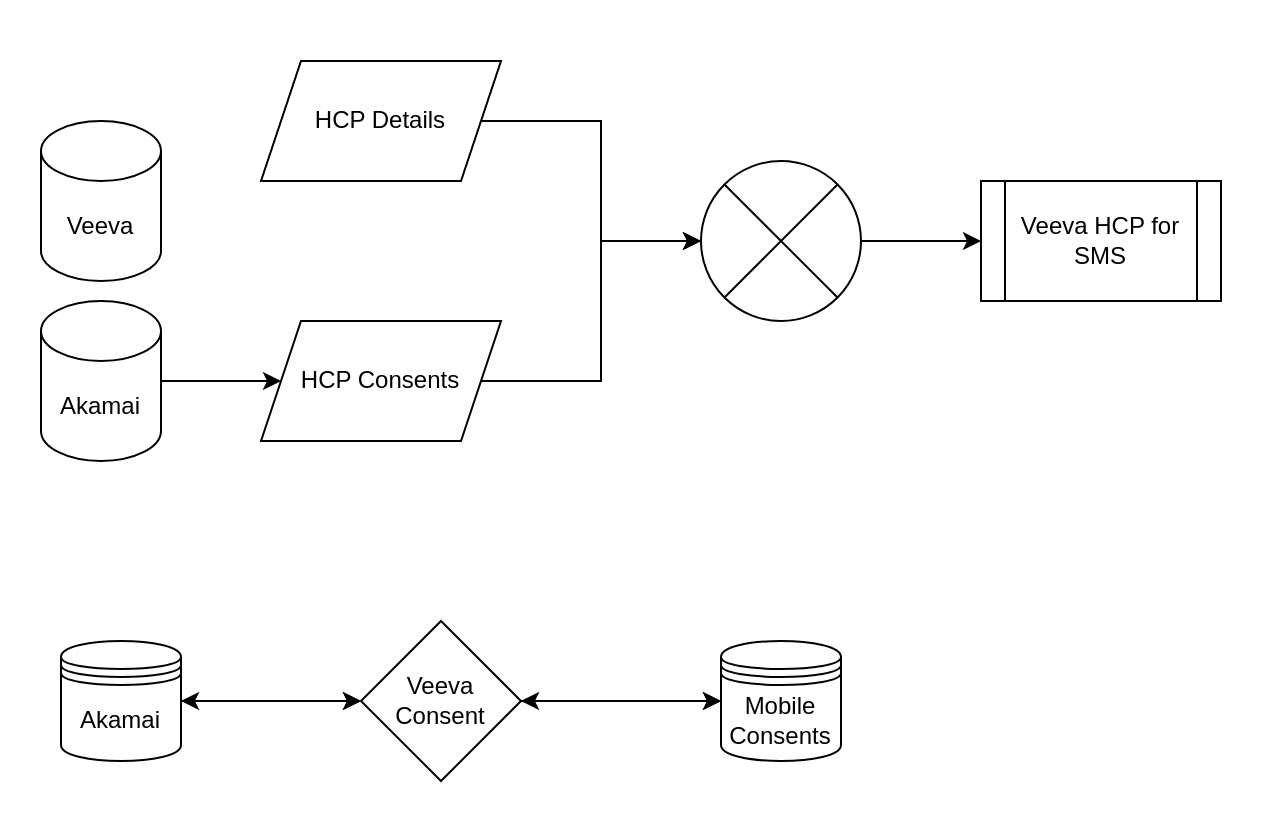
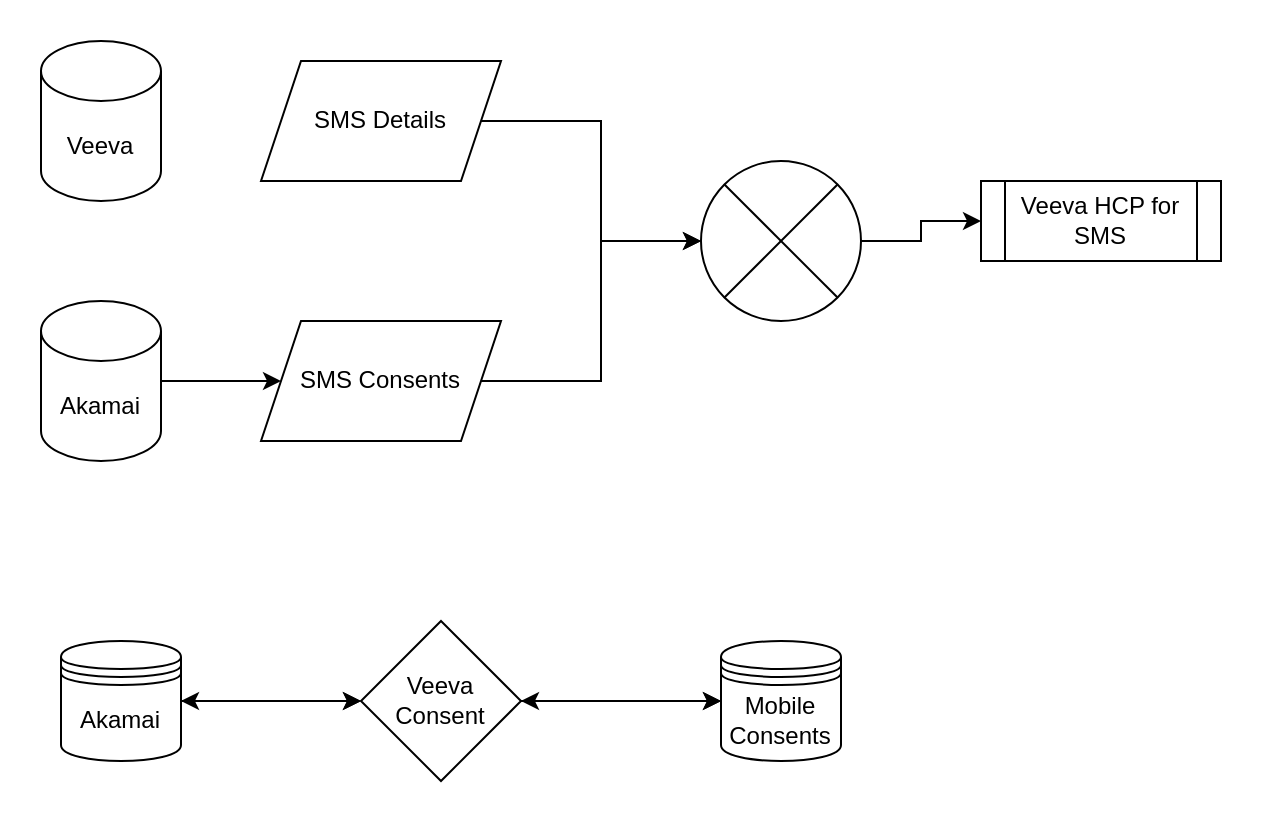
- <mxCell id="6" value="HCP Details" style="shape=parallelogram;perimeter=parallelogramPerimeter;whiteSpace=wrap;html=1;fixedSize=1;" vertex="1" parent="1"><mxGeometry x="130" y="30" width="120" height="60" as="geometry" /></mxCell>
+ <mxCell id="6" value="SMS Details" style="shape=parallelogram;perimeter=parallelogramPerimeter;whiteSpace=wrap;html=1;fixedSize=1;" vertex="1" parent="1"><mxGeometry x="130" y="30" width="120" height="60" as="geometry" /></mxCell>
- <mxCell id="2" value="Veeva" style="shape=cylinder3;whiteSpace=wrap;html=1;boundedLbl=1;backgroundOutline=1;size=15;" vertex="1" parent="1"><mxGeometry x="20" y="60" width="60" height="80" as="geometry" /></mxCell>
+ <mxCell id="2" value="Veeva" style="shape=cylinder3;whiteSpace=wrap;html=1;boundedLbl=1;backgroundOutline=1;size=15;" vertex="1" parent="1"><mxGeometry x="20" y="20" width="60" height="80" as="geometry" /></mxCell>
- <mxCell id="11" value="Veeva HCP for SMS" style="shape=process;whiteSpace=wrap;html=1;backgroundOutline=1;" vertex="1" parent="1"><mxGeometry x="490" y="90" width="120" height="60" as="geometry" /></mxCell>
+ <mxCell id="11" value="Veeva HCP for SMS" style="shape=process;whiteSpace=wrap;html=1;backgroundOutline=1;" vertex="1" parent="1"><mxGeometry x="490" y="90" width="120" height="40" as="geometry" /></mxCell>
- <mxCell id="8" value="HCP Consents" style="shape=parallelogram;perimeter=parallelogramPerimeter;whiteSpace=wrap;html=1;fixedSize=1;" vertex="1" parent="1"><mxGeometry x="130" y="160" width="120" height="60" as="geometry" /></mxCell>
+ <mxCell id="8" value="SMS Consents" style="shape=parallelogram;perimeter=parallelogramPerimeter;whiteSpace=wrap;html=1;fixedSize=1;" vertex="1" parent="1"><mxGeometry x="130" y="160" width="120" height="60" as="geometry" /></mxCell>
